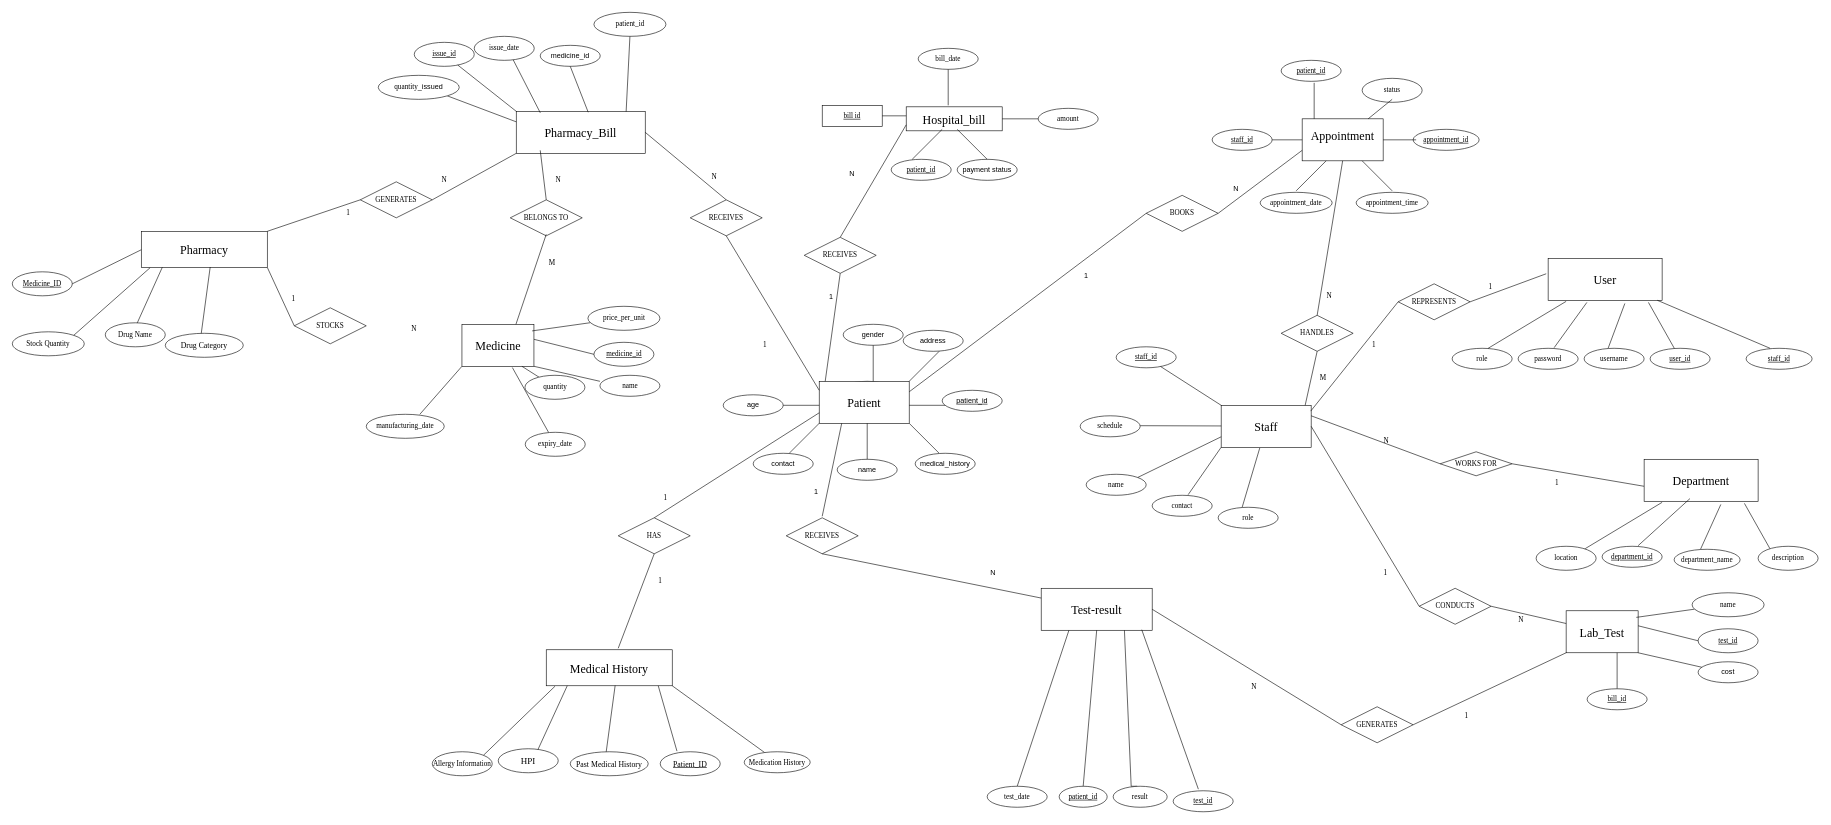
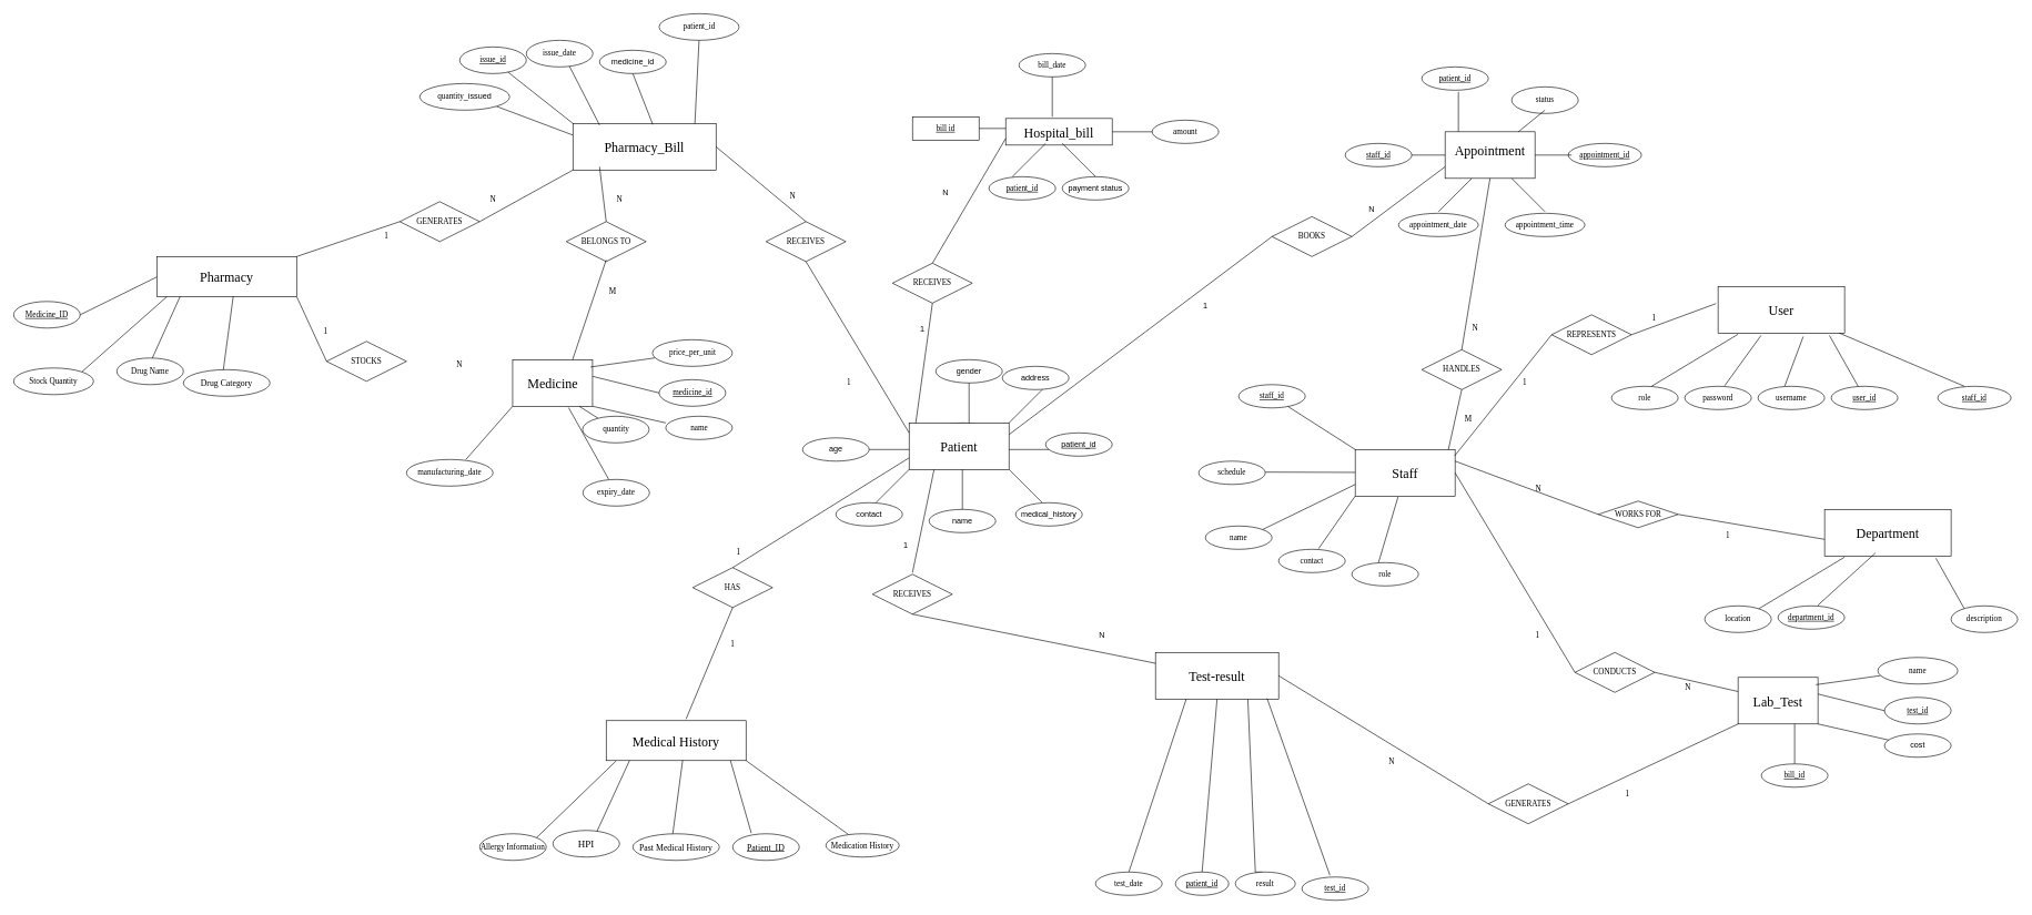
- <mxCell id="201" value="" style="endArrow=none;html=1;rounded=0;entryX=0.673;entryY=1.075;entryDx=0;entryDy=0;entryPerimeter=0;exitX=0.4;exitY=0;exitDx=0;exitDy=0;exitPerimeter=0;" edge="1" source="198" target="196" parent="1"><mxGeometry relative="1" as="geometry"><mxPoint x="2830" y="905" as="sourcePoint" /><mxPoint x="2700" y="1065" as="targetPoint" /></mxGeometry></mxCell>
- <mxCell id="177" value="&lt;font face=&quot;Lucida Console&quot;&gt;HAS&lt;/font&gt;" style="shape=rhombus;perimeter=rhombusPerimeter;whiteSpace=wrap;html=1;align=center;" vertex="1" parent="1"><mxGeometry x="1030" y="862.5" width="120" height="60" as="geometry" /></mxCell>
+ <mxCell id="177" value="&lt;font face=&quot;Lucida Console&quot;&gt;HAS&lt;/font&gt;" style="shape=rhombus;perimeter=rhombusPerimeter;whiteSpace=wrap;html=1;align=center;" vertex="1" parent="1"><mxGeometry x="1040" y="852.5" width="120" height="60" as="geometry" /></mxCell>
- <mxCell id="198" value="&lt;font face=&quot;Lucida Console&quot;&gt;department_name&lt;/font&gt;" style="ellipse;whiteSpace=wrap;html=1;align=center;" vertex="1" parent="1"><mxGeometry x="2790" y="915" width="110" height="35" as="geometry" /></mxCell>
